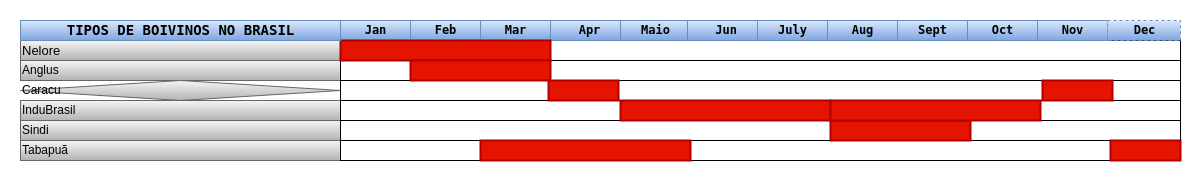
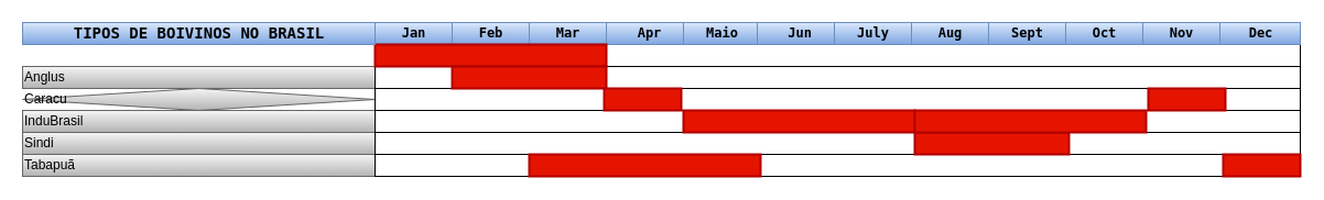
- <mxCell id="20" value="&lt;pre&gt;&lt;b&gt;Dec&lt;/b&gt;&lt;/pre&gt;" style="strokeWidth=1;fontStyle=0;html=1;rounded=0;fillColor=#dae8fc;gradientColor=#7ea6e0;strokeColor=#6c8ebf;dashed=1;" parent="1" vertex="1"><mxGeometry x="1107" y="20" width="73" height="20" as="geometry" /></mxCell>
+ <mxCell id="20" value="&lt;pre&gt;&lt;b&gt;Dec&lt;/b&gt;&lt;/pre&gt;" style="strokeWidth=1;fontStyle=0;html=1;rounded=0;fillColor=#dae8fc;gradientColor=#7ea6e0;strokeColor=#6c8ebf;" parent="1" vertex="1"><mxGeometry x="1107" y="20" width="73" height="20" as="geometry" /></mxCell>
- <mxCell id="2" value="&lt;span style=&quot;font-size: 13px&quot;&gt;Nelore&lt;/span&gt;" style="align=left;html=1;rounded=0;fillColor=#f5f5f5;gradientColor=#b3b3b3;strokeColor=#666666;" parent="1" vertex="1"><mxGeometry x="20" y="40" width="320" height="20" as="geometry" /></mxCell>
